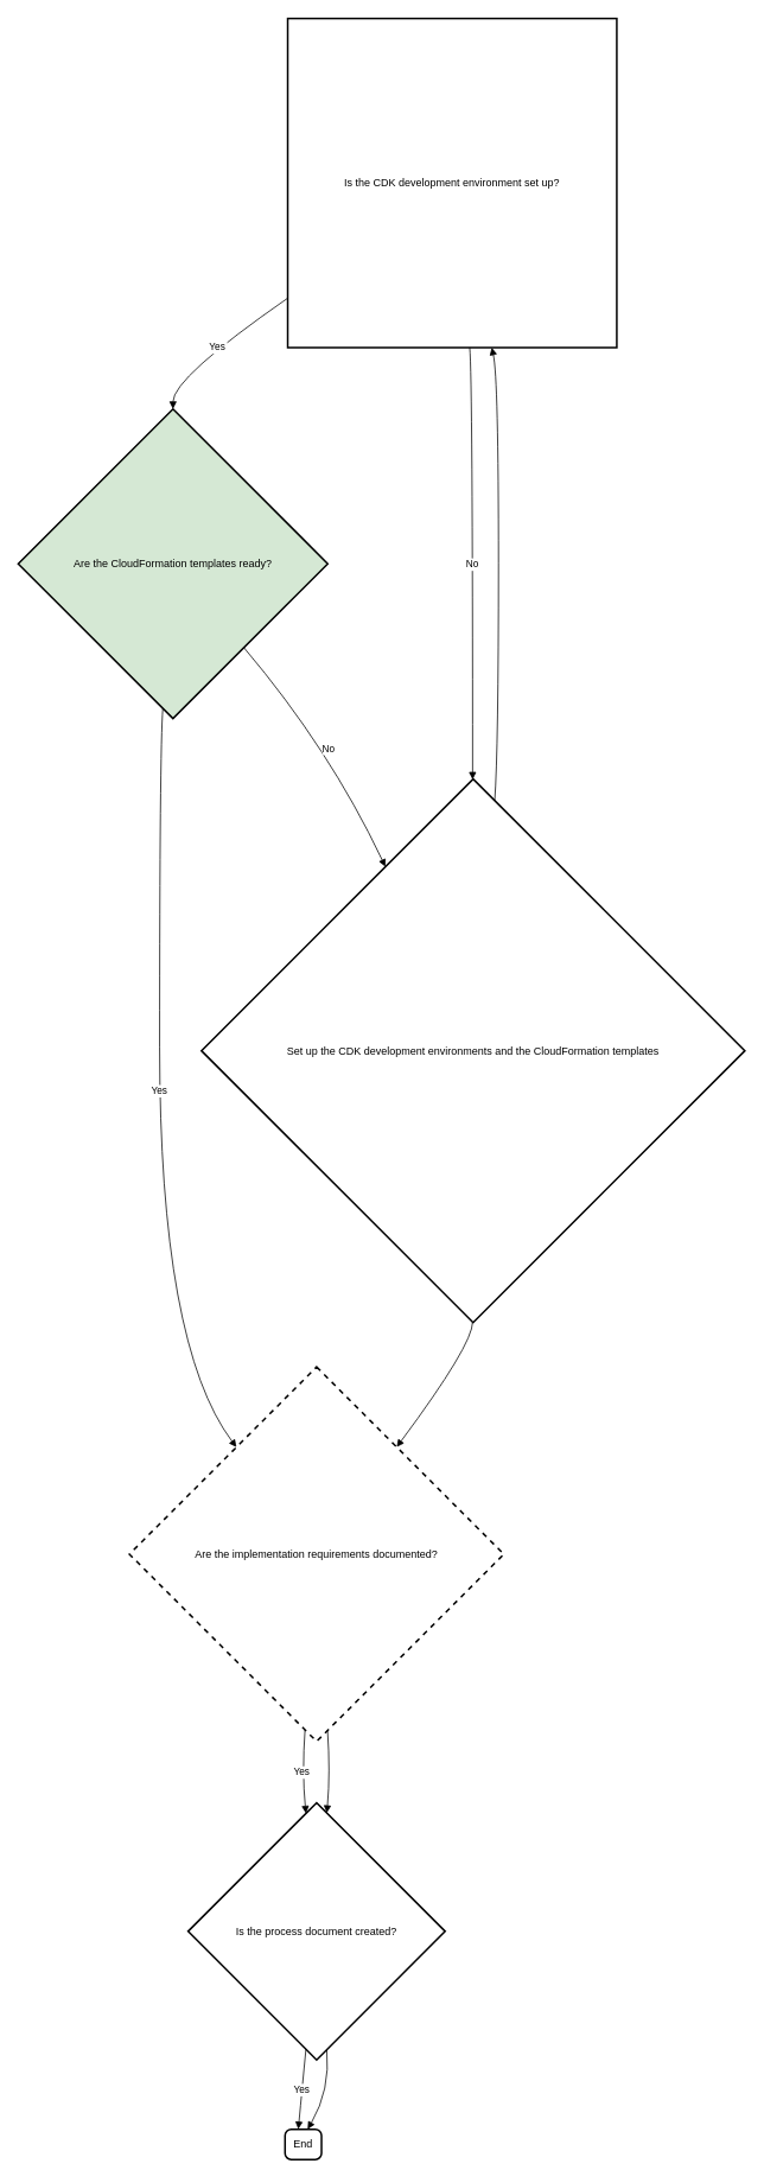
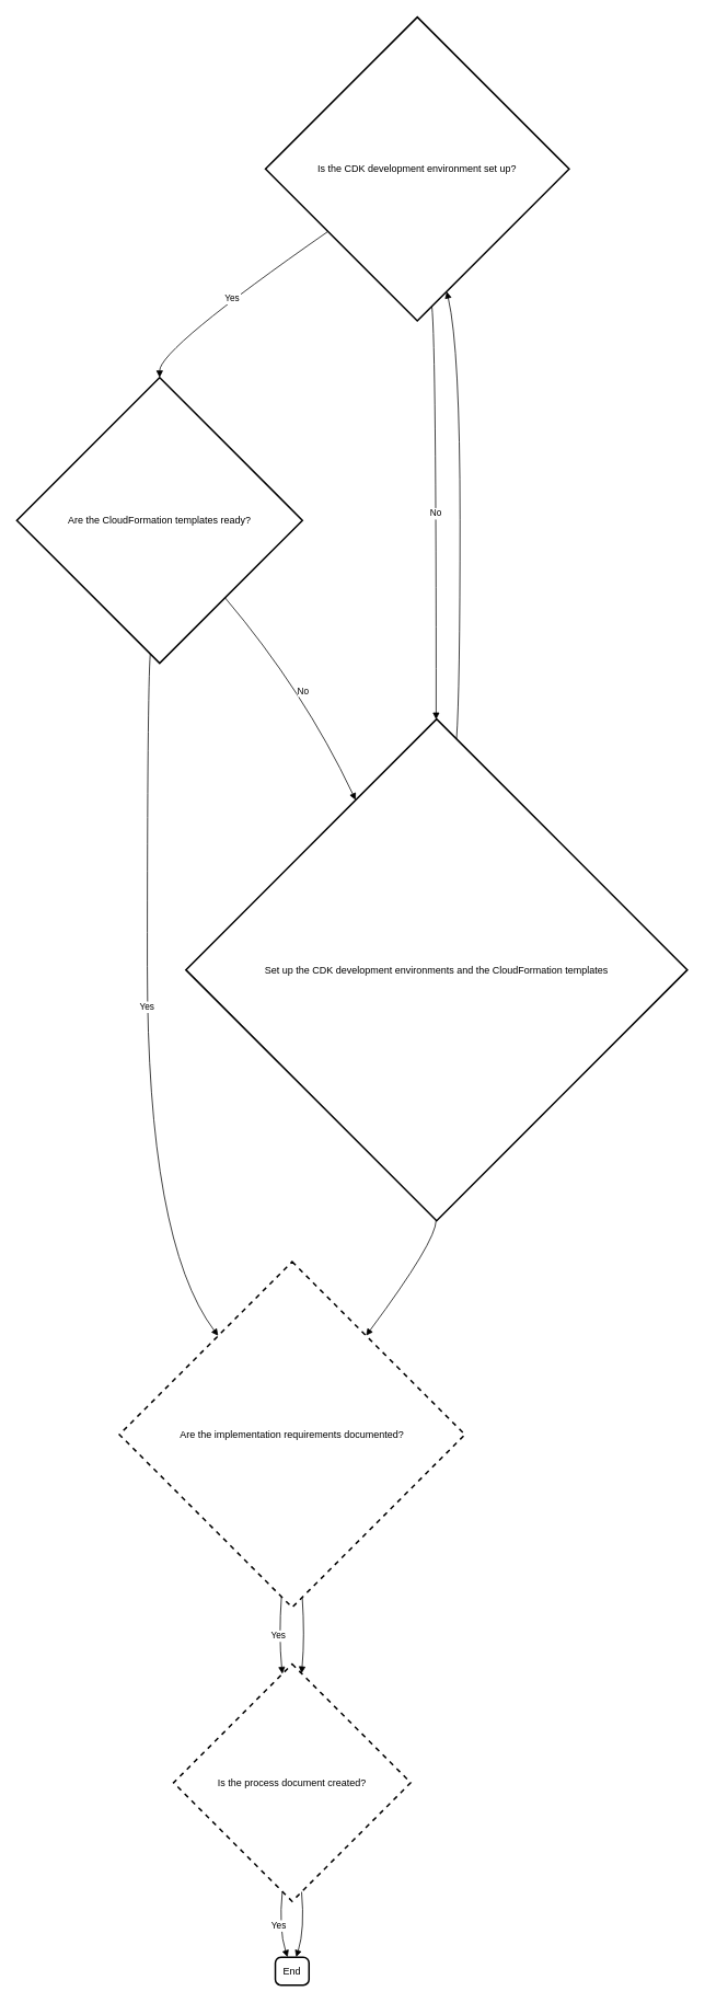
- <mxCell id="2" value="Is the CDK development environment set up?" style="strokeWidth=2;whiteSpace=wrap;rounded=0;" vertex="1" parent="1"><mxGeometry x="323" y="20" width="370" height="370" as="geometry" /></mxCell>
+ <mxCell id="2" value="Is the CDK development environment set up?" style="rhombus;strokeWidth=2;whiteSpace=wrap;" vertex="1" parent="1"><mxGeometry x="323" y="20" width="370" height="370" as="geometry" /></mxCell>
- <mxCell id="3" value="Are the CloudFormation templates ready?" style="rhombus;strokeWidth=2;whiteSpace=wrap;fillColor=#d5e8d4;" vertex="1" parent="1"><mxGeometry y="459" width="348" height="348" as="geometry" x="20" /></mxCell>
+ <mxCell id="3" value="Are the CloudFormation templates ready?" style="rhombus;strokeWidth=2;whiteSpace=wrap;" vertex="1" parent="1"><mxGeometry y="459" width="348" height="348" as="geometry" x="20" /></mxCell>
- <mxCell id="5" value="Is the process document created?" style="rhombus;strokeWidth=2;whiteSpace=wrap;" vertex="1" parent="1"><mxGeometry x="211" y="2026" width="289" height="289" as="geometry" /></mxCell>
+ <mxCell id="5" value="Is the process document created?" style="rhombus;strokeWidth=2;whiteSpace=wrap;dashed=1;" vertex="1" parent="1"><mxGeometry x="211" y="2026" width="289" height="289" as="geometry" /></mxCell>
- <mxCell id="6" value="End" style="rounded=1;absoluteArcSize=1;arcSize=14;whiteSpace=wrap;strokeWidth=2;" vertex="1" parent="1"><mxGeometry x="320" y="2393" width="41" height="34" as="geometry" /></mxCell>
+ <mxCell id="6" value="End" style="rounded=1;absoluteArcSize=1;arcSize=14;whiteSpace=wrap;strokeWidth=2;" vertex="1" parent="1"><mxGeometry x="335" y="2383" width="41" height="34" as="geometry" /></mxCell>
